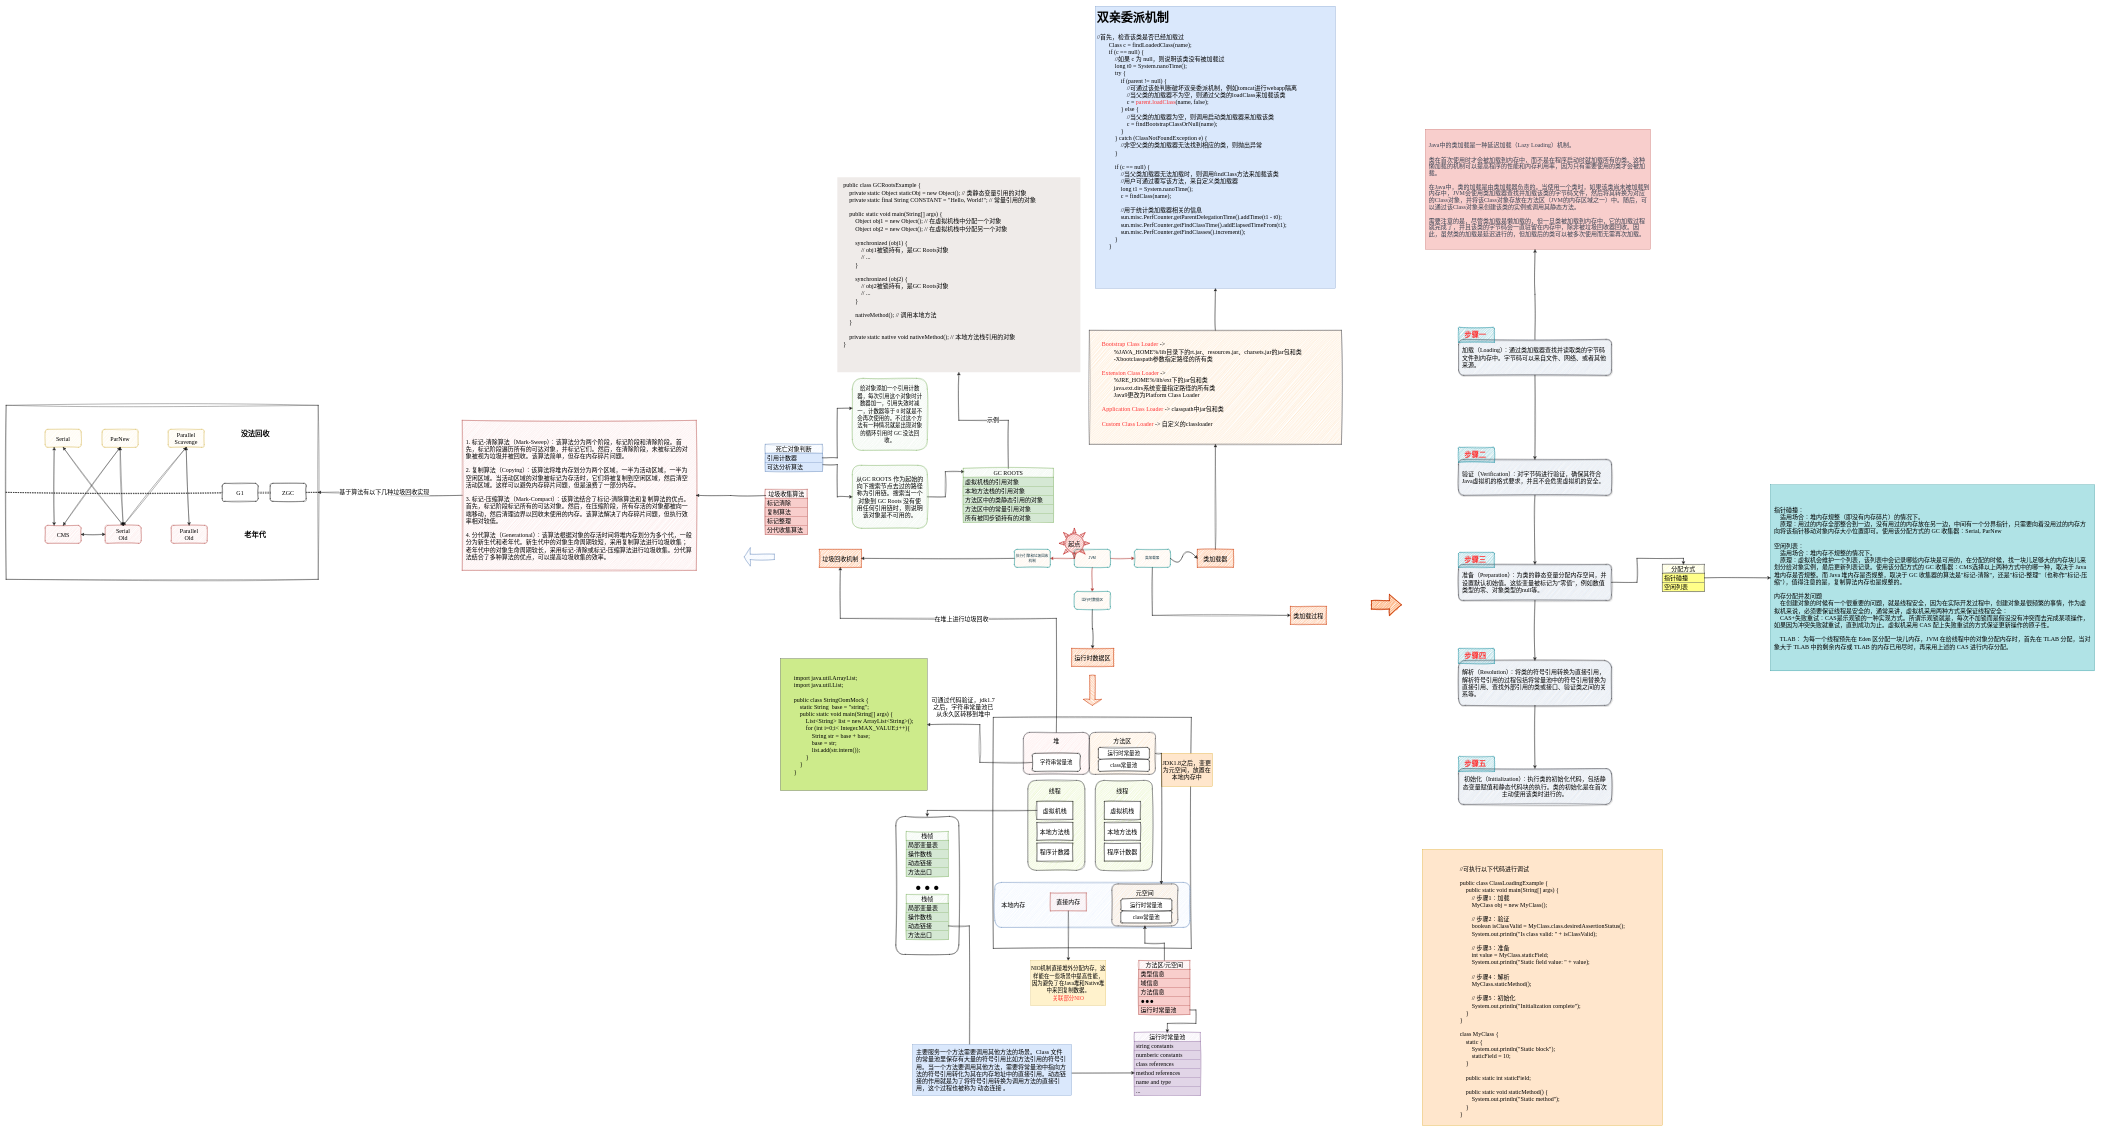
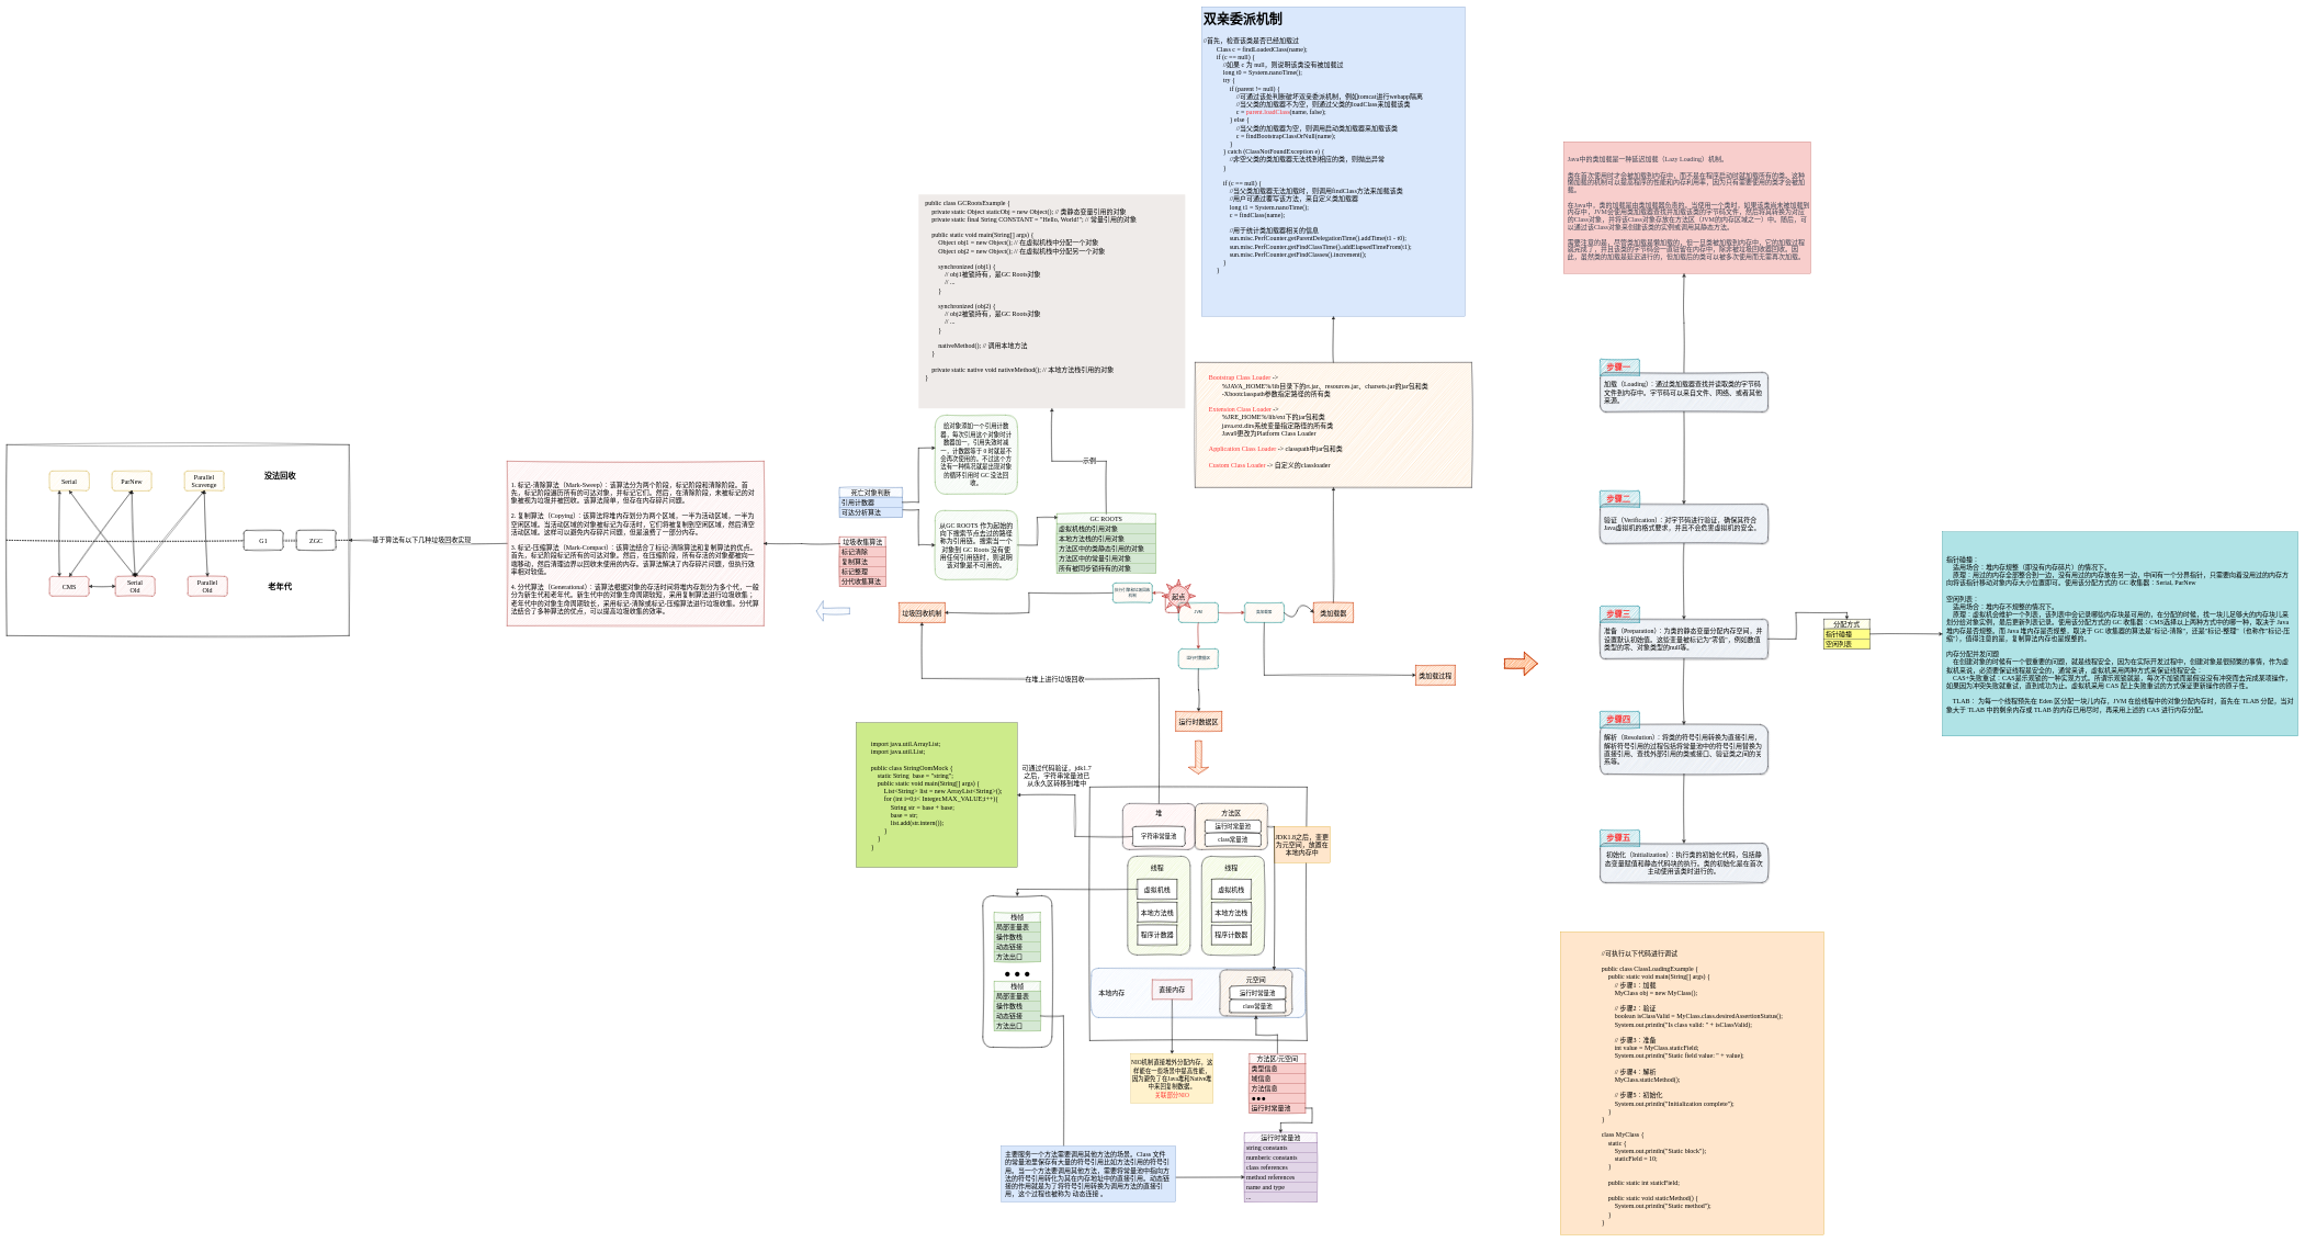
- <mxCell id="10" value="执行引擎和垃圾回收机制" style="whiteSpace=wrap;html=1;rounded=1;labelBackgroundColor=none;fillColor=#FAE5C7;strokeColor=#0F8B8D;fontColor=#143642;sketch=1;curveFitting=1;jiggle=2;" parent="1" vertex="1"><mxGeometry x="3380" y="1830" width="120" height="60" as="geometry" /></mxCell>
+ <mxCell id="10" value="执行引擎和垃圾回收机制" style="whiteSpace=wrap;html=1;rounded=1;labelBackgroundColor=none;fillColor=#FAE5C7;strokeColor=#0F8B8D;fontColor=#143642;sketch=1;curveFitting=1;jiggle=2;" parent="1" vertex="1"><mxGeometry x="3380" y="1770" width="120" height="60" as="geometry" /></mxCell>
